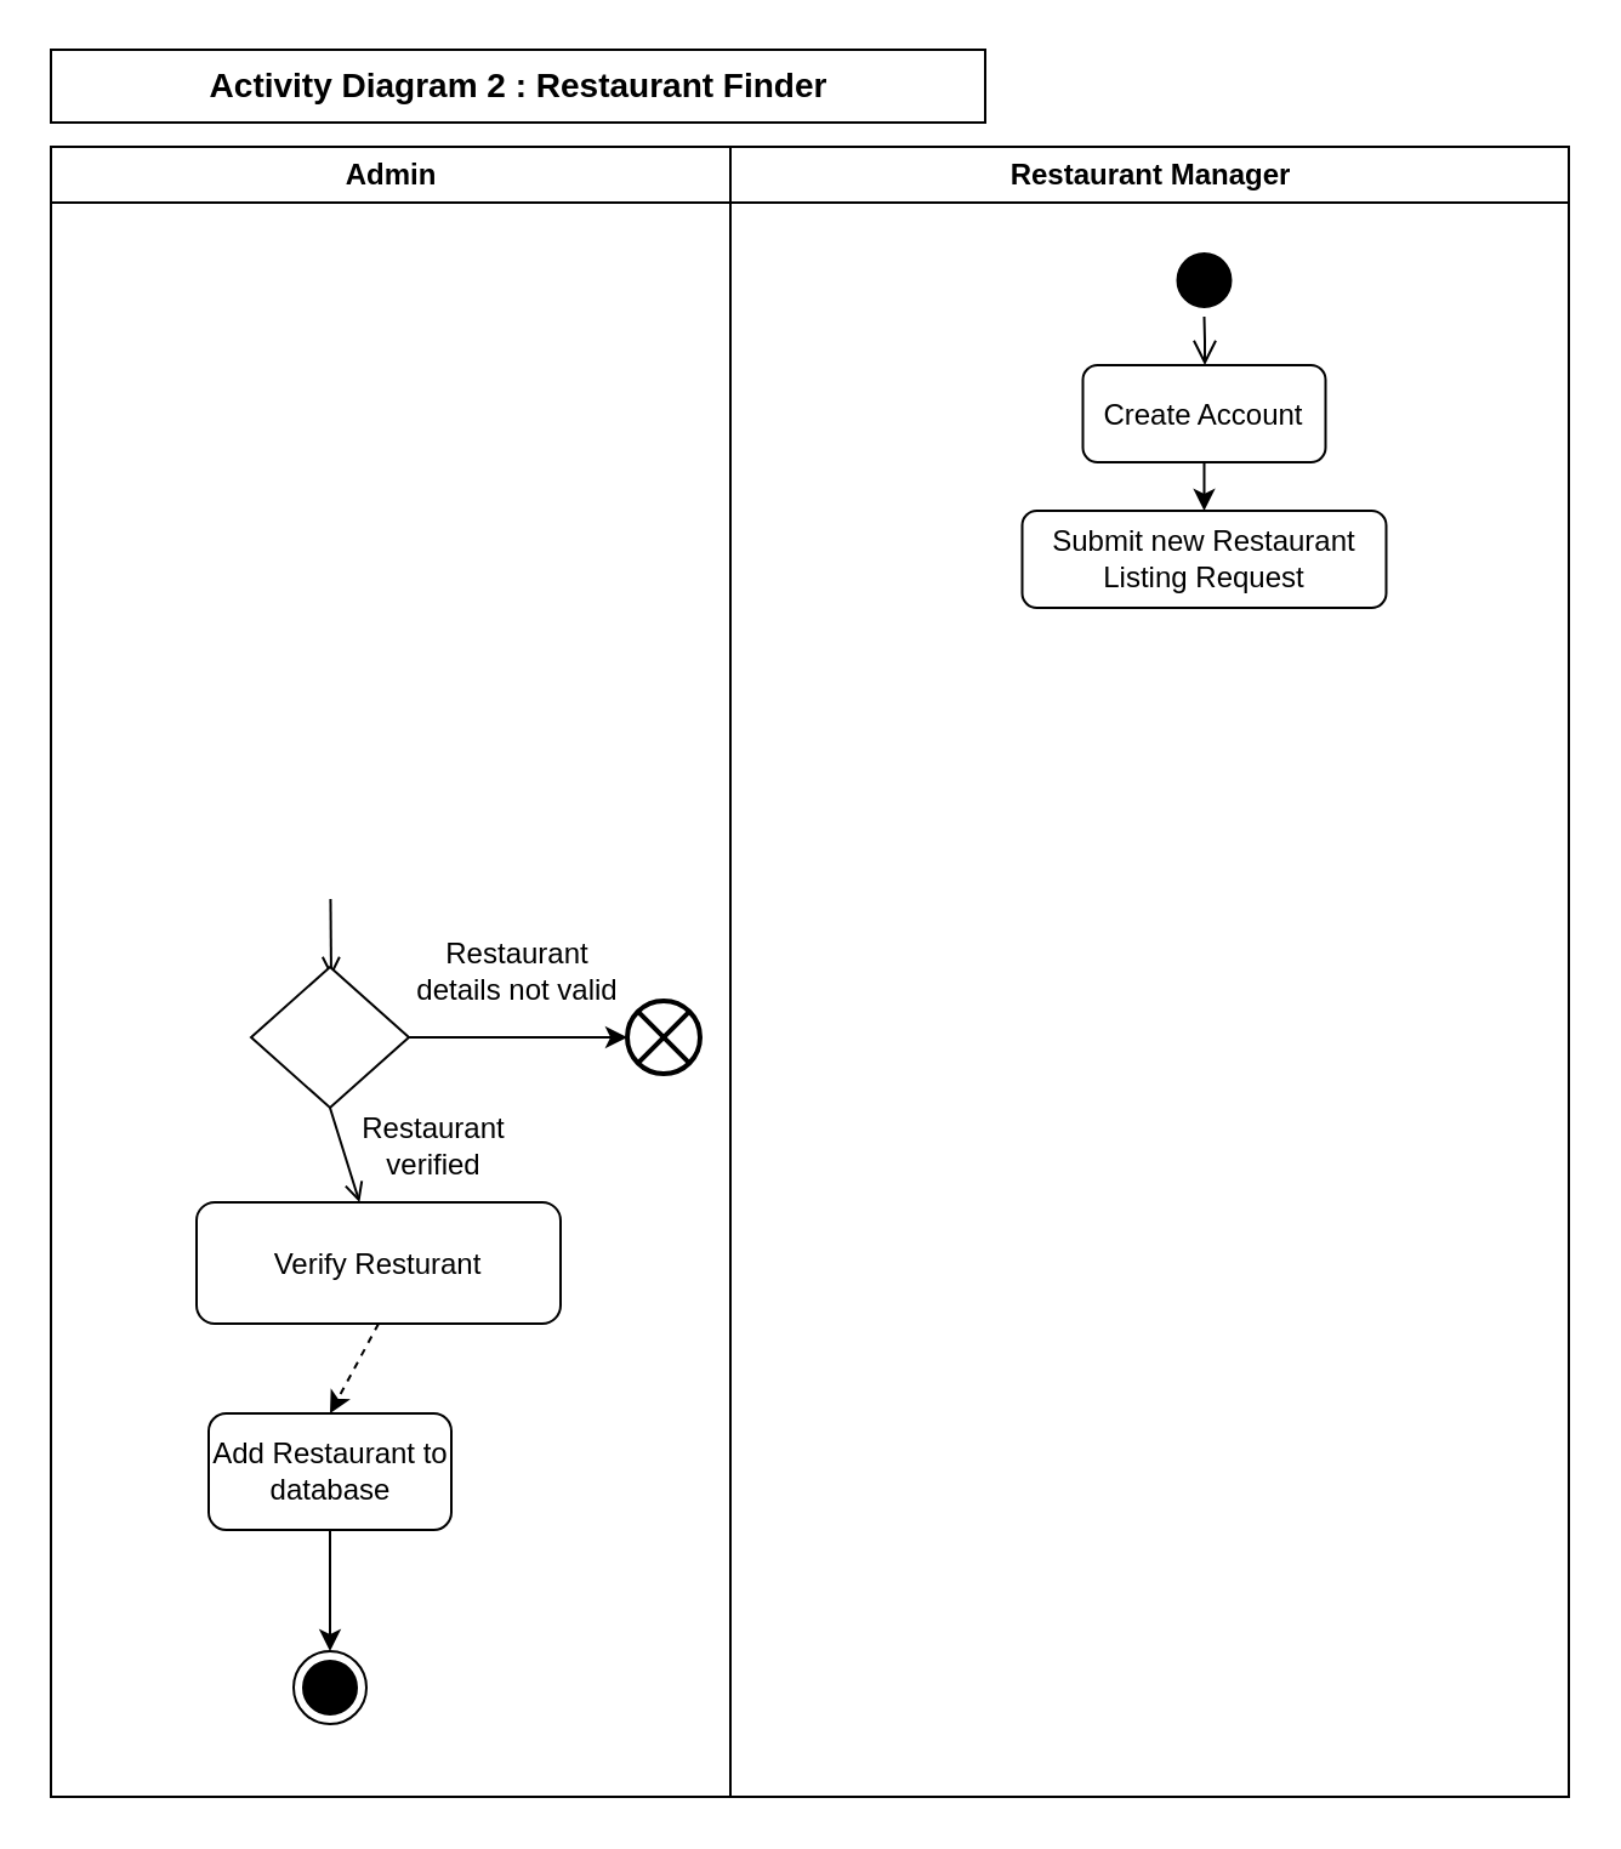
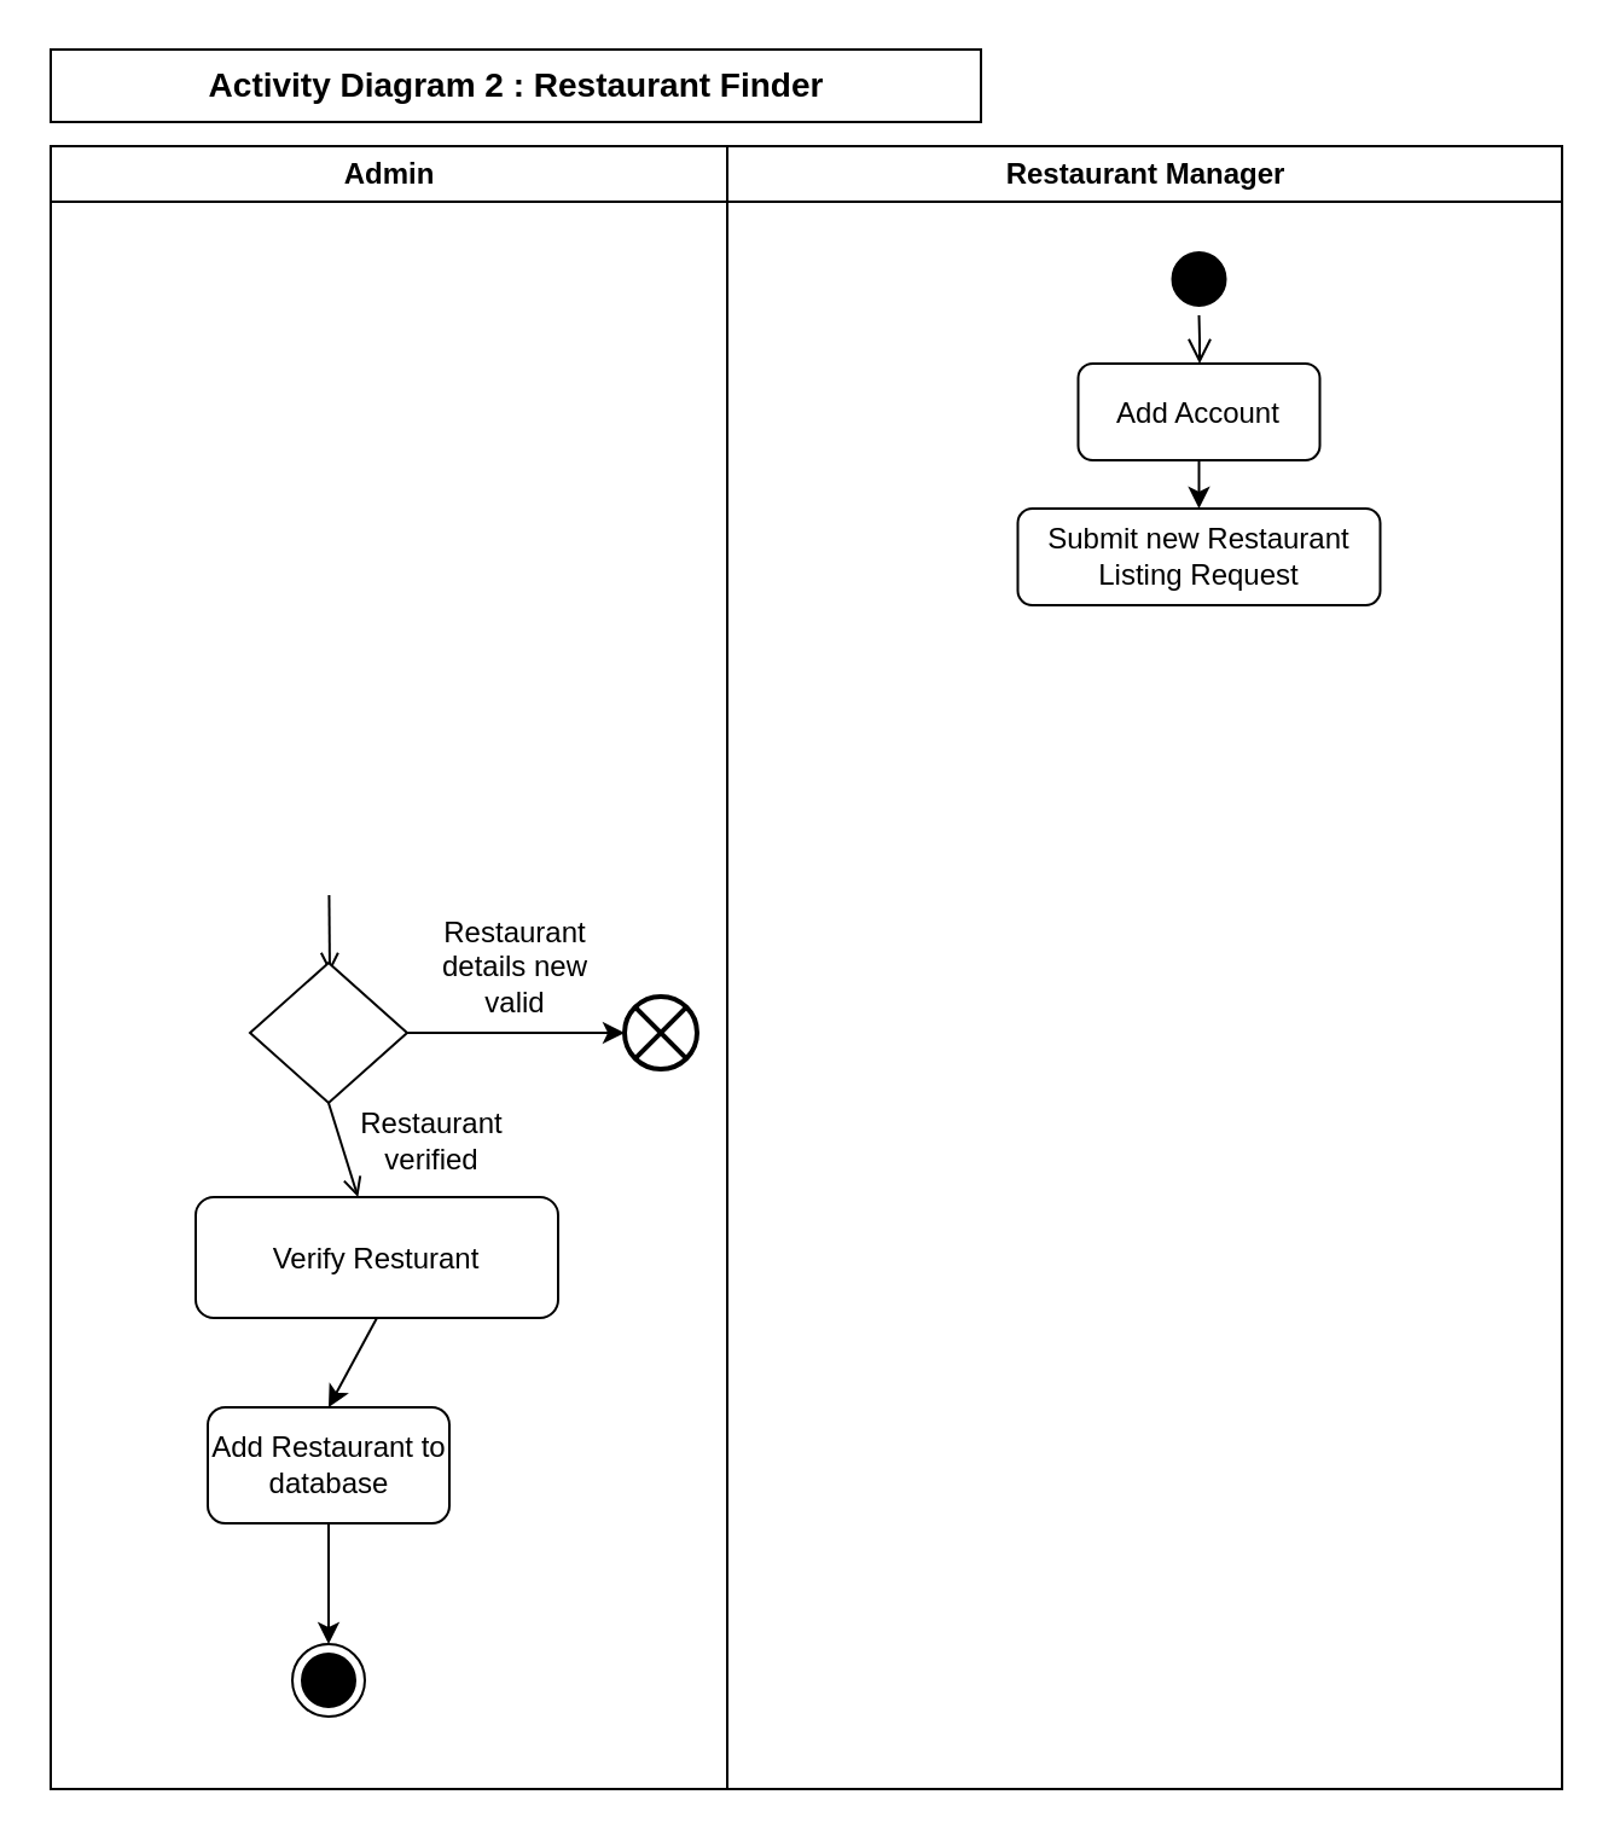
- <mxCell id="18" value="Create Account" style="rounded=1;" parent="15" vertex="1"><mxGeometry x="145.25" y="90" width="100" height="40" as="geometry" /></mxCell>
+ <mxCell id="18" value="Add Account" style="rounded=1;" parent="15" vertex="1"><mxGeometry x="145.25" y="90" width="100" height="40" as="geometry" /></mxCell>
- <mxCell id="10" value="Restaurant details not valid" style="text;html=1;strokeColor=none;fillColor=none;align=center;verticalAlign=middle;whiteSpace=wrap;rounded=0;" parent="2" vertex="1"><mxGeometry x="147.5" y="330" width="90" height="20" as="geometry" /></mxCell>
+ <mxCell id="10" value="Restaurant details new valid" style="text;html=1;strokeColor=none;fillColor=none;align=center;verticalAlign=middle;whiteSpace=wrap;rounded=0;" parent="2" vertex="1"><mxGeometry x="147.5" y="330" width="90" height="20" as="geometry" /></mxCell>
- <mxCell id="9" value="" style="endArrow=classic;html=1;strokeColor=#000000;exitX=0.5;exitY=1;exitDx=0;exitDy=0;entryX=0.5;entryY=0;entryDx=0;entryDy=0;dashed=1;" parent="2" source="4" target="8" edge="1"><mxGeometry width="50" height="50" relative="1" as="geometry"><mxPoint x="335.5" y="462" as="sourcePoint" /><mxPoint x="385.5" y="412" as="targetPoint" /></mxGeometry></mxCell>
+ <mxCell id="9" value="" style="endArrow=classic;html=1;strokeColor=#000000;exitX=0.5;exitY=1;exitDx=0;exitDy=0;entryX=0.5;entryY=0;entryDx=0;entryDy=0;" parent="2" source="4" target="8" edge="1"><mxGeometry width="50" height="50" relative="1" as="geometry"><mxPoint x="335.5" y="462" as="sourcePoint" /><mxPoint x="385.5" y="412" as="targetPoint" /></mxGeometry></mxCell>
